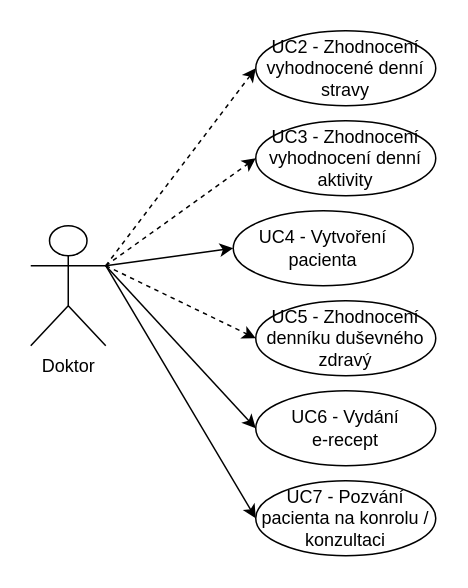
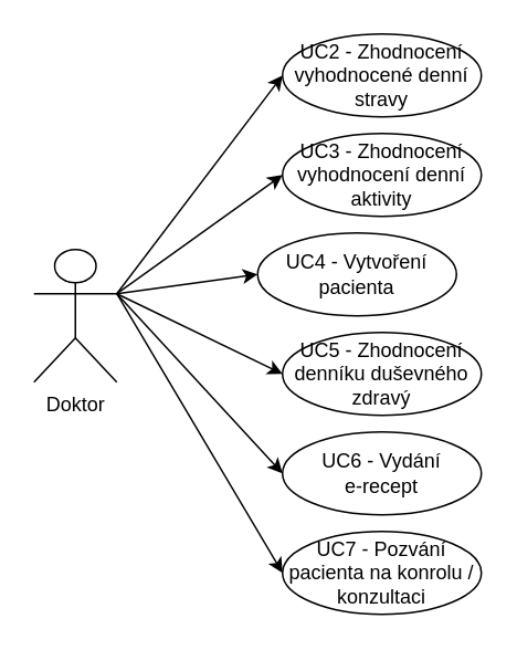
- <mxCell id="4" style="edgeStyle=none;html=1;exitX=1;exitY=0.333;exitDx=0;exitDy=0;exitPerimeter=0;entryX=0;entryY=0.5;entryDx=0;entryDy=0;dashed=1;" edge="1" parent="1" source="5" target="6"><mxGeometry relative="1" as="geometry" /></mxCell>
+ <mxCell id="4" style="edgeStyle=none;html=1;exitX=1;exitY=0.333;exitDx=0;exitDy=0;exitPerimeter=0;entryX=0;entryY=0.5;entryDx=0;entryDy=0;" edge="1" parent="1" source="5" target="6"><mxGeometry relative="1" as="geometry" /></mxCell>
- <mxCell id="2" style="edgeStyle=none;html=1;exitX=1;exitY=0.333;exitDx=0;exitDy=0;exitPerimeter=0;entryX=0;entryY=0.5;entryDx=0;entryDy=0;dashed=1;" edge="1" parent="1" source="5" target="7"><mxGeometry relative="1" as="geometry" /></mxCell>
+ <mxCell id="2" style="edgeStyle=none;html=1;exitX=1;exitY=0.333;exitDx=0;exitDy=0;exitPerimeter=0;entryX=0;entryY=0.5;entryDx=0;entryDy=0;" edge="1" parent="1" source="5" target="7"><mxGeometry relative="1" as="geometry" /></mxCell>
- <mxCell id="12" value="" style="endArrow=classic;html=1;exitX=1;exitY=0.333;exitDx=0;exitDy=0;exitPerimeter=0;entryX=0;entryY=0.5;entryDx=0;entryDy=0;dashed=1;" edge="1" parent="1" source="5" target="9"><mxGeometry width="50" height="50" relative="1" as="geometry"><mxPoint x="210" y="190" as="sourcePoint" /><mxPoint x="260" y="140" as="targetPoint" /></mxGeometry></mxCell>
+ <mxCell id="12" value="" style="endArrow=classic;html=1;exitX=1;exitY=0.333;exitDx=0;exitDy=0;exitPerimeter=0;entryX=0;entryY=0.5;entryDx=0;entryDy=0;" edge="1" parent="1" source="5" target="9"><mxGeometry width="50" height="50" relative="1" as="geometry"><mxPoint x="210" y="190" as="sourcePoint" /><mxPoint x="260" y="140" as="targetPoint" /></mxGeometry></mxCell>
